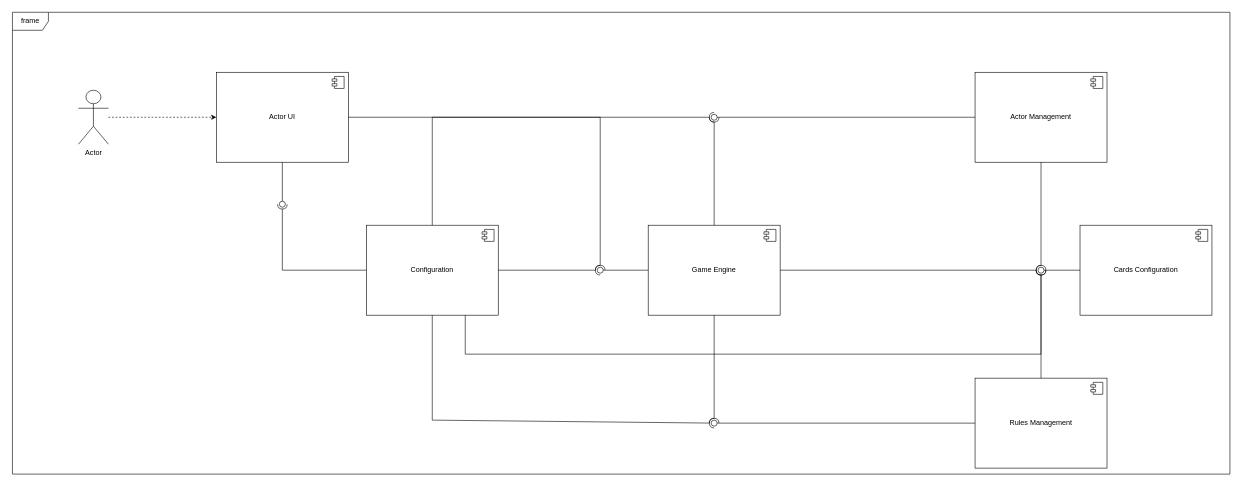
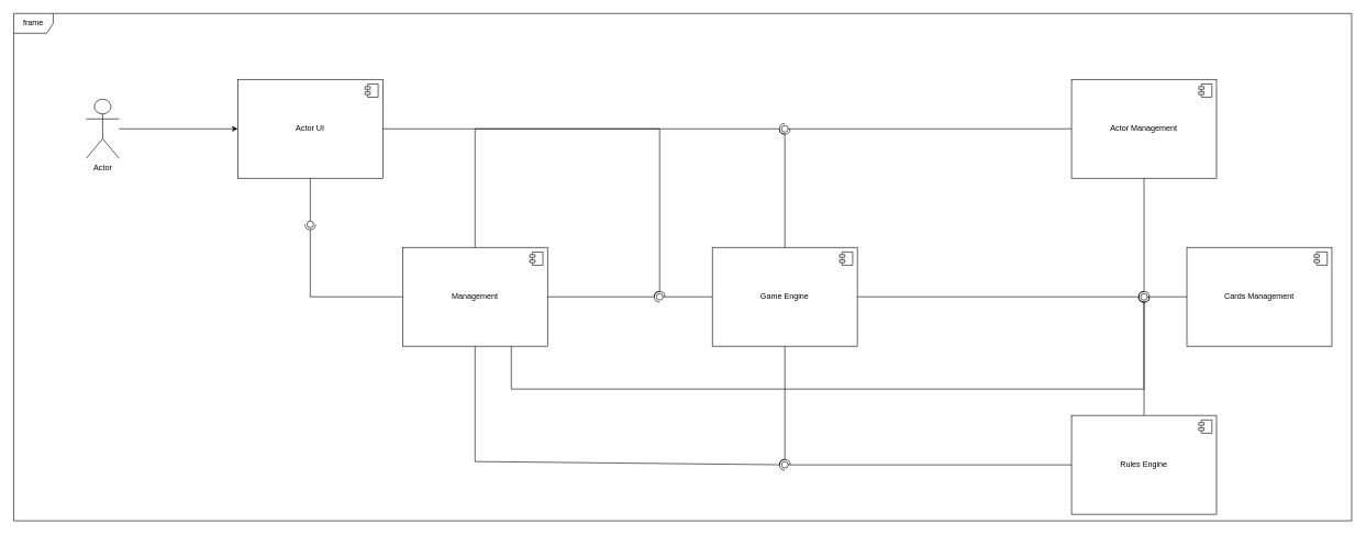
- <mxCell id="36" style="edgeStyle=orthogonalEdgeStyle;rounded=0;orthogonalLoop=1;jettySize=auto;html=1;dashed=1;" parent="1" source="37" target="26" edge="1"><mxGeometry relative="1" as="geometry" /></mxCell>
+ <mxCell id="36" style="edgeStyle=orthogonalEdgeStyle;rounded=0;orthogonalLoop=1;jettySize=auto;html=1;" parent="1" source="37" target="26" edge="1"><mxGeometry relative="1" as="geometry" /></mxCell>
- <mxCell id="28" value="Configuration" style="html=1;dropTarget=0;whiteSpace=wrap;" parent="1" vertex="1"><mxGeometry x="610" y="375" width="220" height="150" as="geometry" /></mxCell>
+ <mxCell id="28" value="Management" style="html=1;dropTarget=0;whiteSpace=wrap;" parent="1" vertex="1"><mxGeometry x="610" y="375" width="220" height="150" as="geometry" /></mxCell>
- <mxCell id="7" value="Cards Configuration" style="html=1;dropTarget=0;whiteSpace=wrap;" parent="1" vertex="1"><mxGeometry x="1800" y="375" width="220" height="150" as="geometry" /></mxCell>
+ <mxCell id="7" value="Cards Management" style="html=1;dropTarget=0;whiteSpace=wrap;" parent="1" vertex="1"><mxGeometry x="1800" y="375" width="220" height="150" as="geometry" /></mxCell>
- <mxCell id="9" value="Rules Management" style="html=1;dropTarget=0;whiteSpace=wrap;" parent="1" vertex="1"><mxGeometry x="1625" y="630" width="220" height="150" as="geometry" /></mxCell>
+ <mxCell id="9" value="Rules Engine" style="html=1;dropTarget=0;whiteSpace=wrap;" parent="1" vertex="1"><mxGeometry x="1625" y="630" width="220" height="150" as="geometry" /></mxCell>
